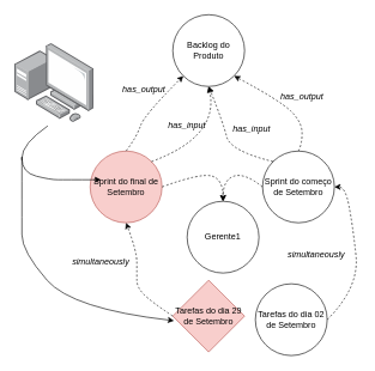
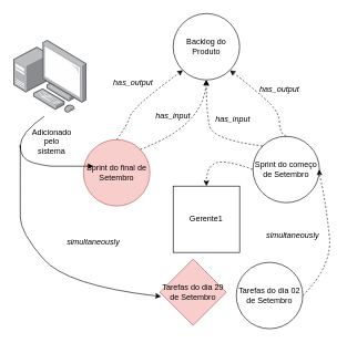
- <mxCell id="18" value="Backlog do Produto" style="ellipse;whiteSpace=wrap;html=1;aspect=fixed;" vertex="1" parent="1"><mxGeometry x="240" y="20" width="100" height="100" as="geometry" /></mxCell>
+ <mxCell id="18" value="Backlog do Produto" style="ellipse;whiteSpace=wrap;html=1;aspect=fixed;" vertex="1" parent="1"><mxGeometry x="260" y="20" width="100" height="100" as="geometry" /></mxCell>
+ <mxCell id="12" value="Adicionado pelo sistema" style="text;html=1;strokeColor=none;fillColor=none;align=center;verticalAlign=middle;whiteSpace=wrap;rounded=0;sketch=0;" vertex="1" parent="1"><mxGeometry x="45" y="195" width="65" height="35" as="geometry" /></mxCell>
- <mxCell id="24" value="" style="curved=1;endArrow=classic;html=1;rounded=0;dashed=1;entryX=0.5;entryY=0;entryDx=0;entryDy=0;exitX=1;exitY=0.5;exitDx=0;exitDy=0;" edge="1" parent="1" source="3" target="23"><mxGeometry width="50" height="50" relative="1" as="geometry"><mxPoint x="260" y="290" as="sourcePoint" /><mxPoint x="310" y="240" as="targetPoint" /><Array as="points"><mxPoint x="280" y="240" /><mxPoint x="310" y="250" /></Array></mxGeometry></mxCell>
- <mxCell id="2" value="Sprint do começo de Setembro" style="ellipse;whiteSpace=wrap;html=1;aspect=fixed;" vertex="1" parent="1"><mxGeometry x="365" y="210" width="100" height="100" as="geometry" /></mxCell>
+ <mxCell id="2" value="Sprint do começo de Setembro" style="ellipse;whiteSpace=wrap;html=1;aspect=fixed;" vertex="1" parent="1"><mxGeometry x="380" y="205" width="100" height="100" as="geometry" /></mxCell>
- <mxCell id="23" value="Gerente1" style="ellipse;whiteSpace=wrap;html=1;aspect=fixed;" vertex="1" parent="1"><mxGeometry x="260" y="280" width="100" height="100" as="geometry" /></mxCell>
+ <mxCell id="23" value="Gerente1" style="whiteSpace=wrap;html=1;aspect=fixed;rounded=0;" vertex="1" parent="1"><mxGeometry x="260" y="280" width="100" height="100" as="geometry" /></mxCell>
- <mxCell id="7" value="" style="curved=1;endArrow=classic;html=1;rounded=0;exitX=0;exitY=0.5;exitDx=0;exitDy=0;entryX=0.5;entryY=1;entryDx=0;entryDy=0;dashed=1;" edge="1" parent="1" source="6" target="3"><mxGeometry width="50" height="50" relative="1" as="geometry"><mxPoint x="180" y="430" as="sourcePoint" /><mxPoint x="190" y="320" as="targetPoint" /><Array as="points"><mxPoint x="210" y="420" /><mxPoint x="190" y="400" /><mxPoint x="190" y="380" /><mxPoint x="190" y="350" /></Array></mxGeometry></mxCell>
